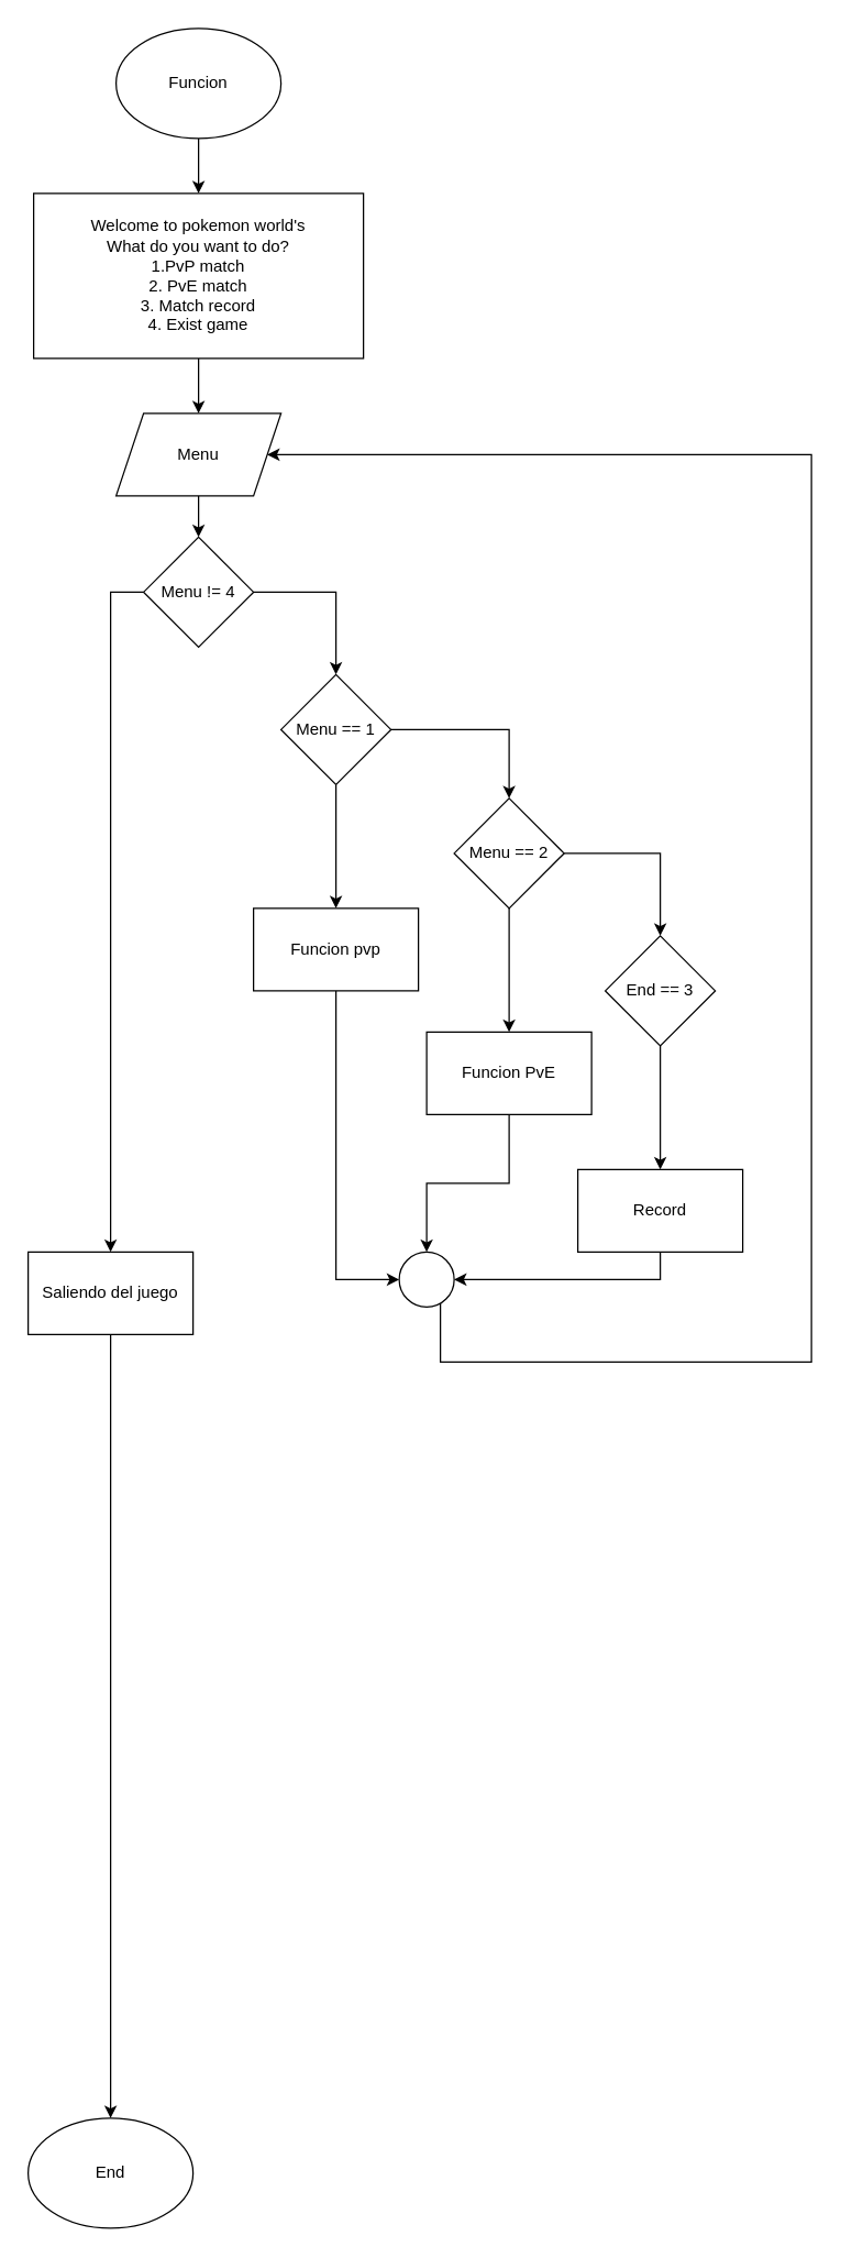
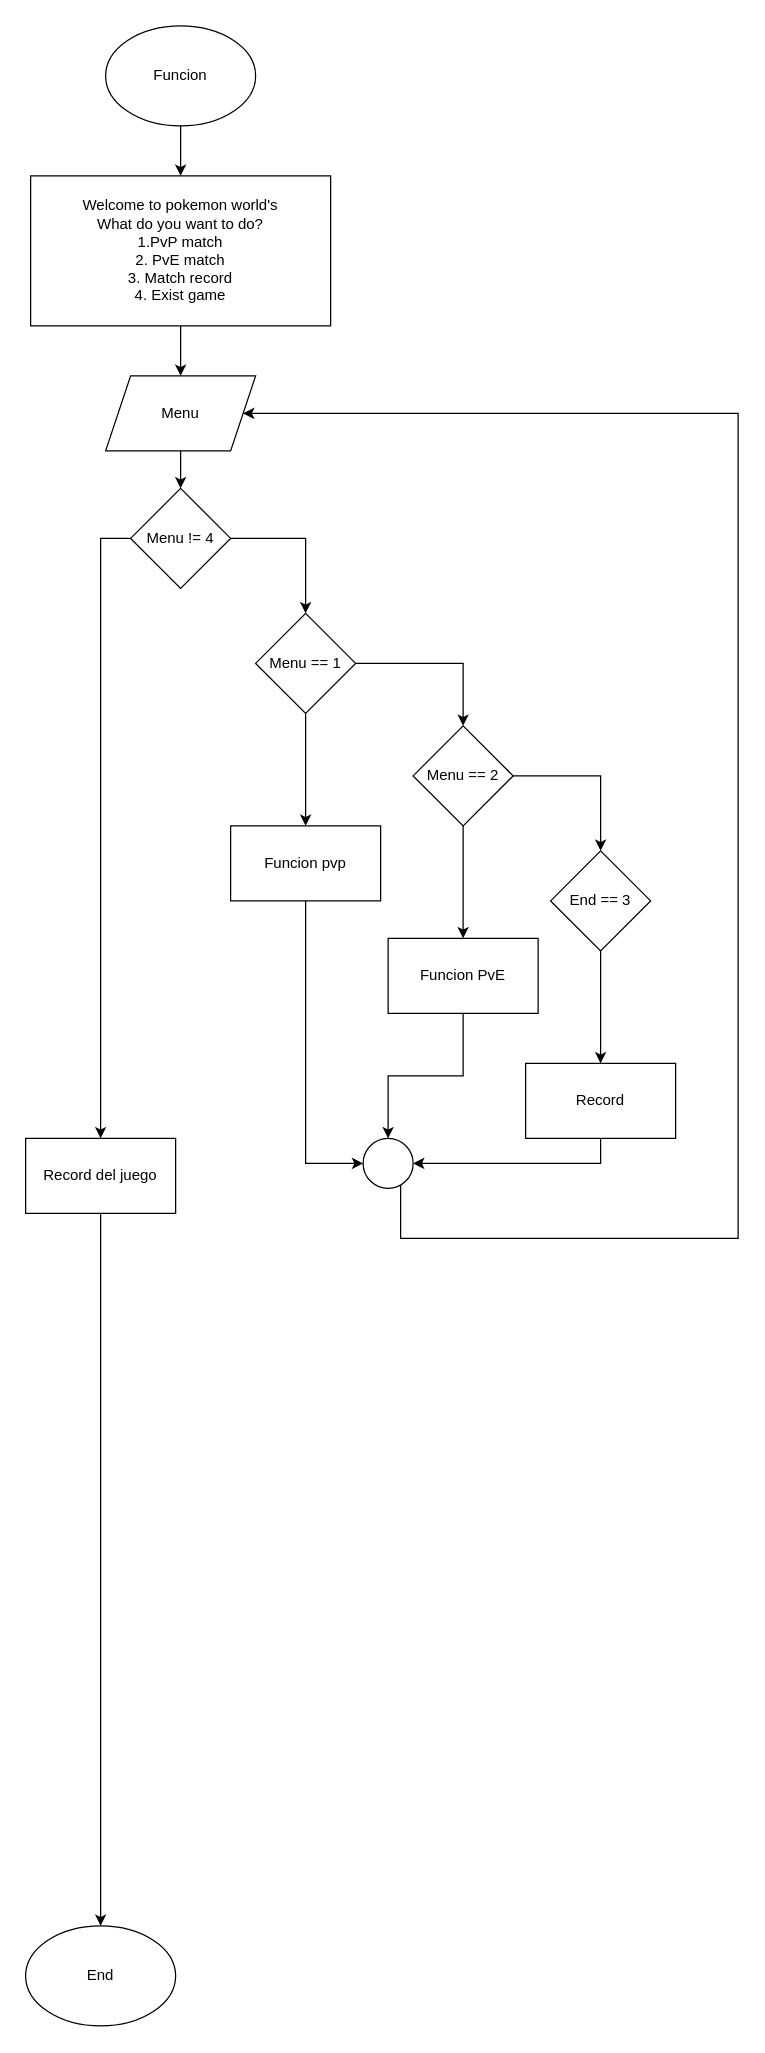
- <mxCell id="29" value="Saliendo del juego" style="rounded=0;whiteSpace=wrap;html=1;" vertex="1" parent="1"><mxGeometry x="20" y="910" width="120" height="60" as="geometry" /></mxCell>
+ <mxCell id="29" value="Record del juego" style="rounded=0;whiteSpace=wrap;html=1;" vertex="1" parent="1"><mxGeometry x="20" y="910" width="120" height="60" as="geometry" /></mxCell>
